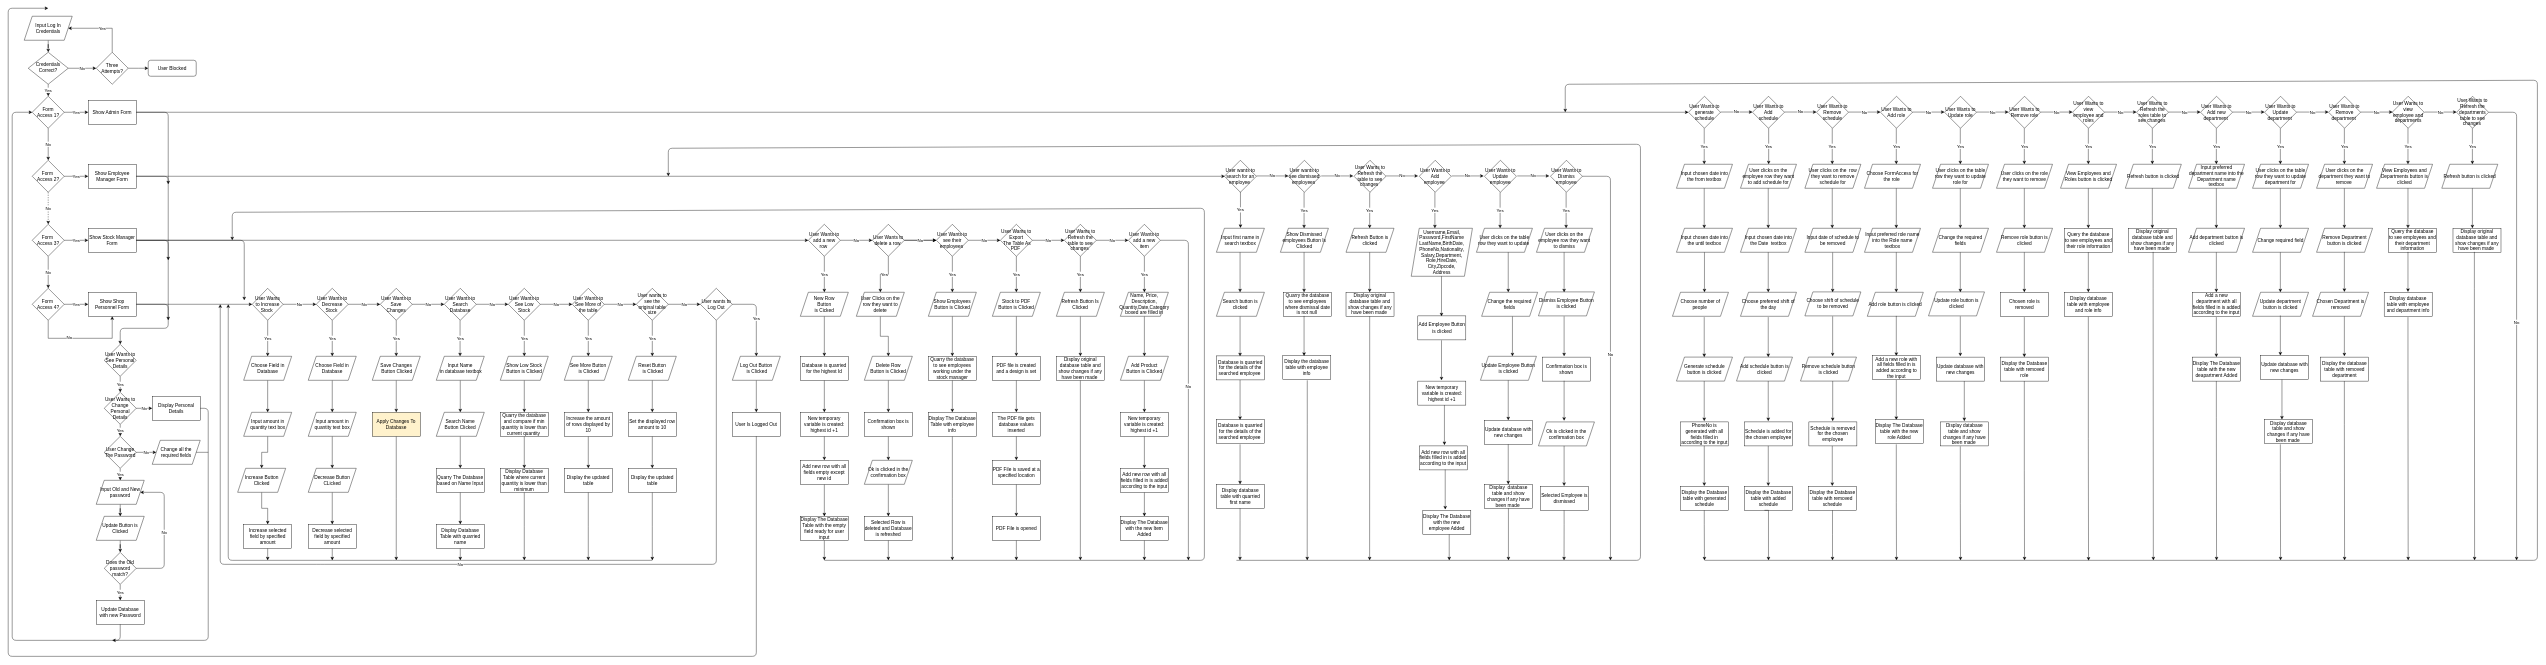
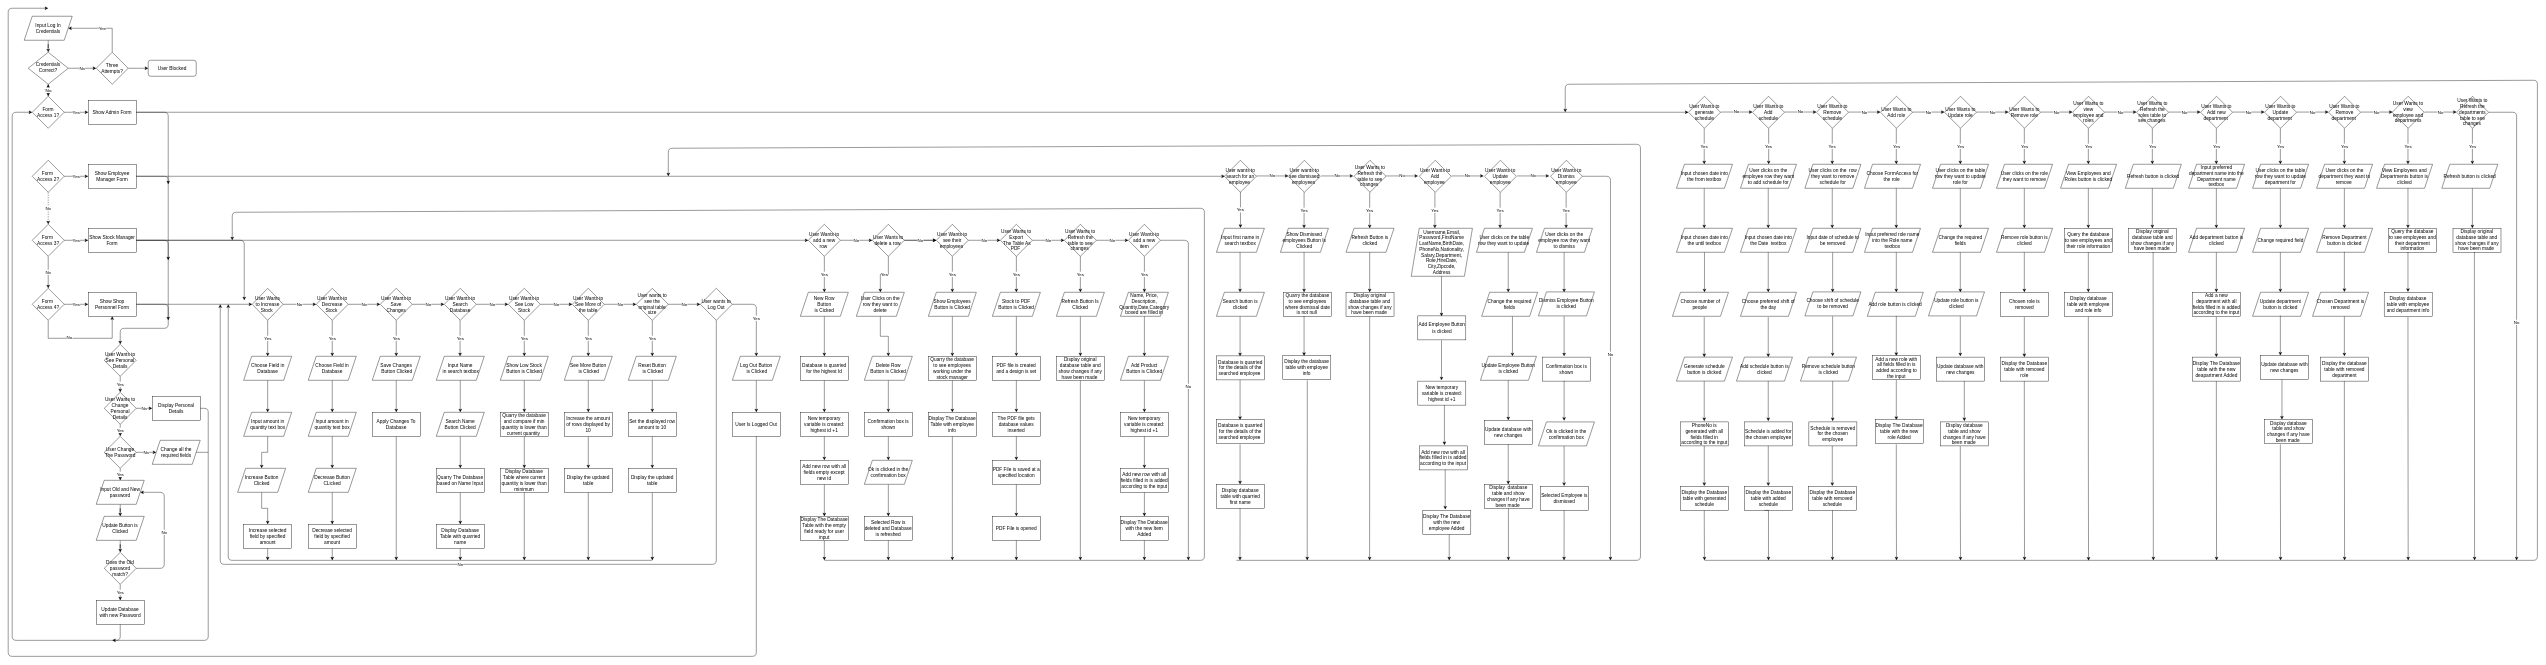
- <mxCell id="10" value="No" style="edgeStyle=orthogonalEdgeStyle;rounded=0;orthogonalLoop=1;jettySize=auto;html=1;" parent="1" source="12" target="16" edge="1"><mxGeometry relative="1" as="geometry" /></mxCell>
+ <mxCell id="10" value="No" style="edgeStyle=orthogonalEdgeStyle;rounded=0;orthogonalLoop=1;jettySize=auto;html=1;" parent="1" source="12" target="4" edge="1"><mxGeometry relative="1" as="geometry" /></mxCell>
- <mxCell id="72" value="&lt;span&gt;Input Name&lt;br&gt;&amp;nbsp;in database textbox&lt;/span&gt;" style="shape=parallelogram;perimeter=parallelogramPerimeter;whiteSpace=wrap;html=1;fixedSize=1;" parent="1" vertex="1"><mxGeometry x="1090" y="890" width="120" height="60" as="geometry" /></mxCell>
+ <mxCell id="72" value="&lt;span&gt;Input Name&lt;br&gt;&amp;nbsp;in search textbox&lt;/span&gt;" style="shape=parallelogram;perimeter=parallelogramPerimeter;whiteSpace=wrap;html=1;fixedSize=1;" parent="1" vertex="1"><mxGeometry x="1090" y="890" width="120" height="60" as="geometry" /></mxCell>
- <mxCell id="55" value="Apply Changes To Database" style="whiteSpace=wrap;html=1;fillColor=#fff2cc;" parent="1" vertex="1"><mxGeometry x="930" y="1030" width="120" height="60" as="geometry" /></mxCell>
+ <mxCell id="55" value="Apply Changes To Database" style="whiteSpace=wrap;html=1;" parent="1" vertex="1"><mxGeometry x="930" y="1030" width="120" height="60" as="geometry" /></mxCell>
